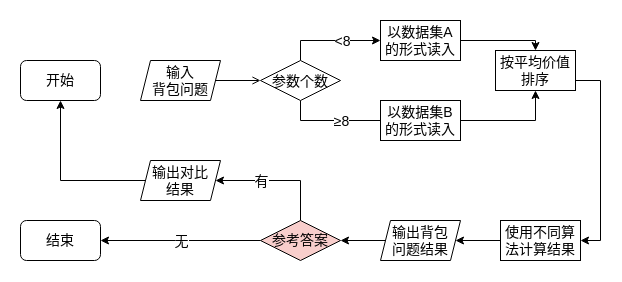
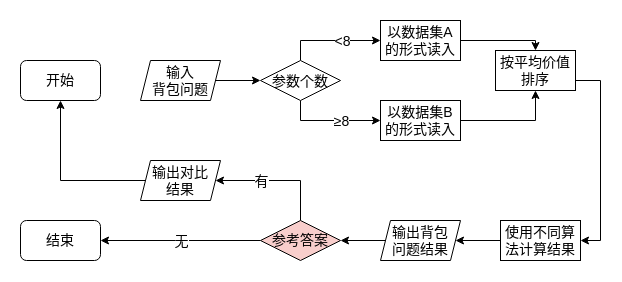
- <mxCell id="2" style="edgeStyle=orthogonalEdgeStyle;rounded=0;html=1;exitX=1;exitY=0.5;exitDx=0;exitDy=0;entryX=0;entryY=0.5;entryDx=0;entryDy=0;fontSize=14;endArrow=open;" edge="1" parent="1" source="3" target="8"><mxGeometry relative="1" as="geometry" /></mxCell>
+ <mxCell id="2" style="edgeStyle=orthogonalEdgeStyle;rounded=0;html=1;exitX=1;exitY=0.5;exitDx=0;exitDy=0;entryX=0;entryY=0.5;entryDx=0;entryDy=0;fontSize=14;" edge="1" parent="1" source="3" target="8"><mxGeometry relative="1" as="geometry" /></mxCell>
- <mxCell id="6" style="edgeStyle=orthogonalEdgeStyle;rounded=0;html=1;exitX=0.5;exitY=1;exitDx=0;exitDy=0;entryX=0;entryY=0.5;entryDx=0;entryDy=0;fontSize=14;endArrow=none;" edge="1" parent="1" source="8" target="10"><mxGeometry relative="1" as="geometry" /></mxCell>
+ <mxCell id="6" style="edgeStyle=orthogonalEdgeStyle;rounded=0;html=1;exitX=0.5;exitY=1;exitDx=0;exitDy=0;entryX=0;entryY=0.5;entryDx=0;entryDy=0;fontSize=14;" edge="1" parent="1" source="8" target="10"><mxGeometry relative="1" as="geometry" /></mxCell>
